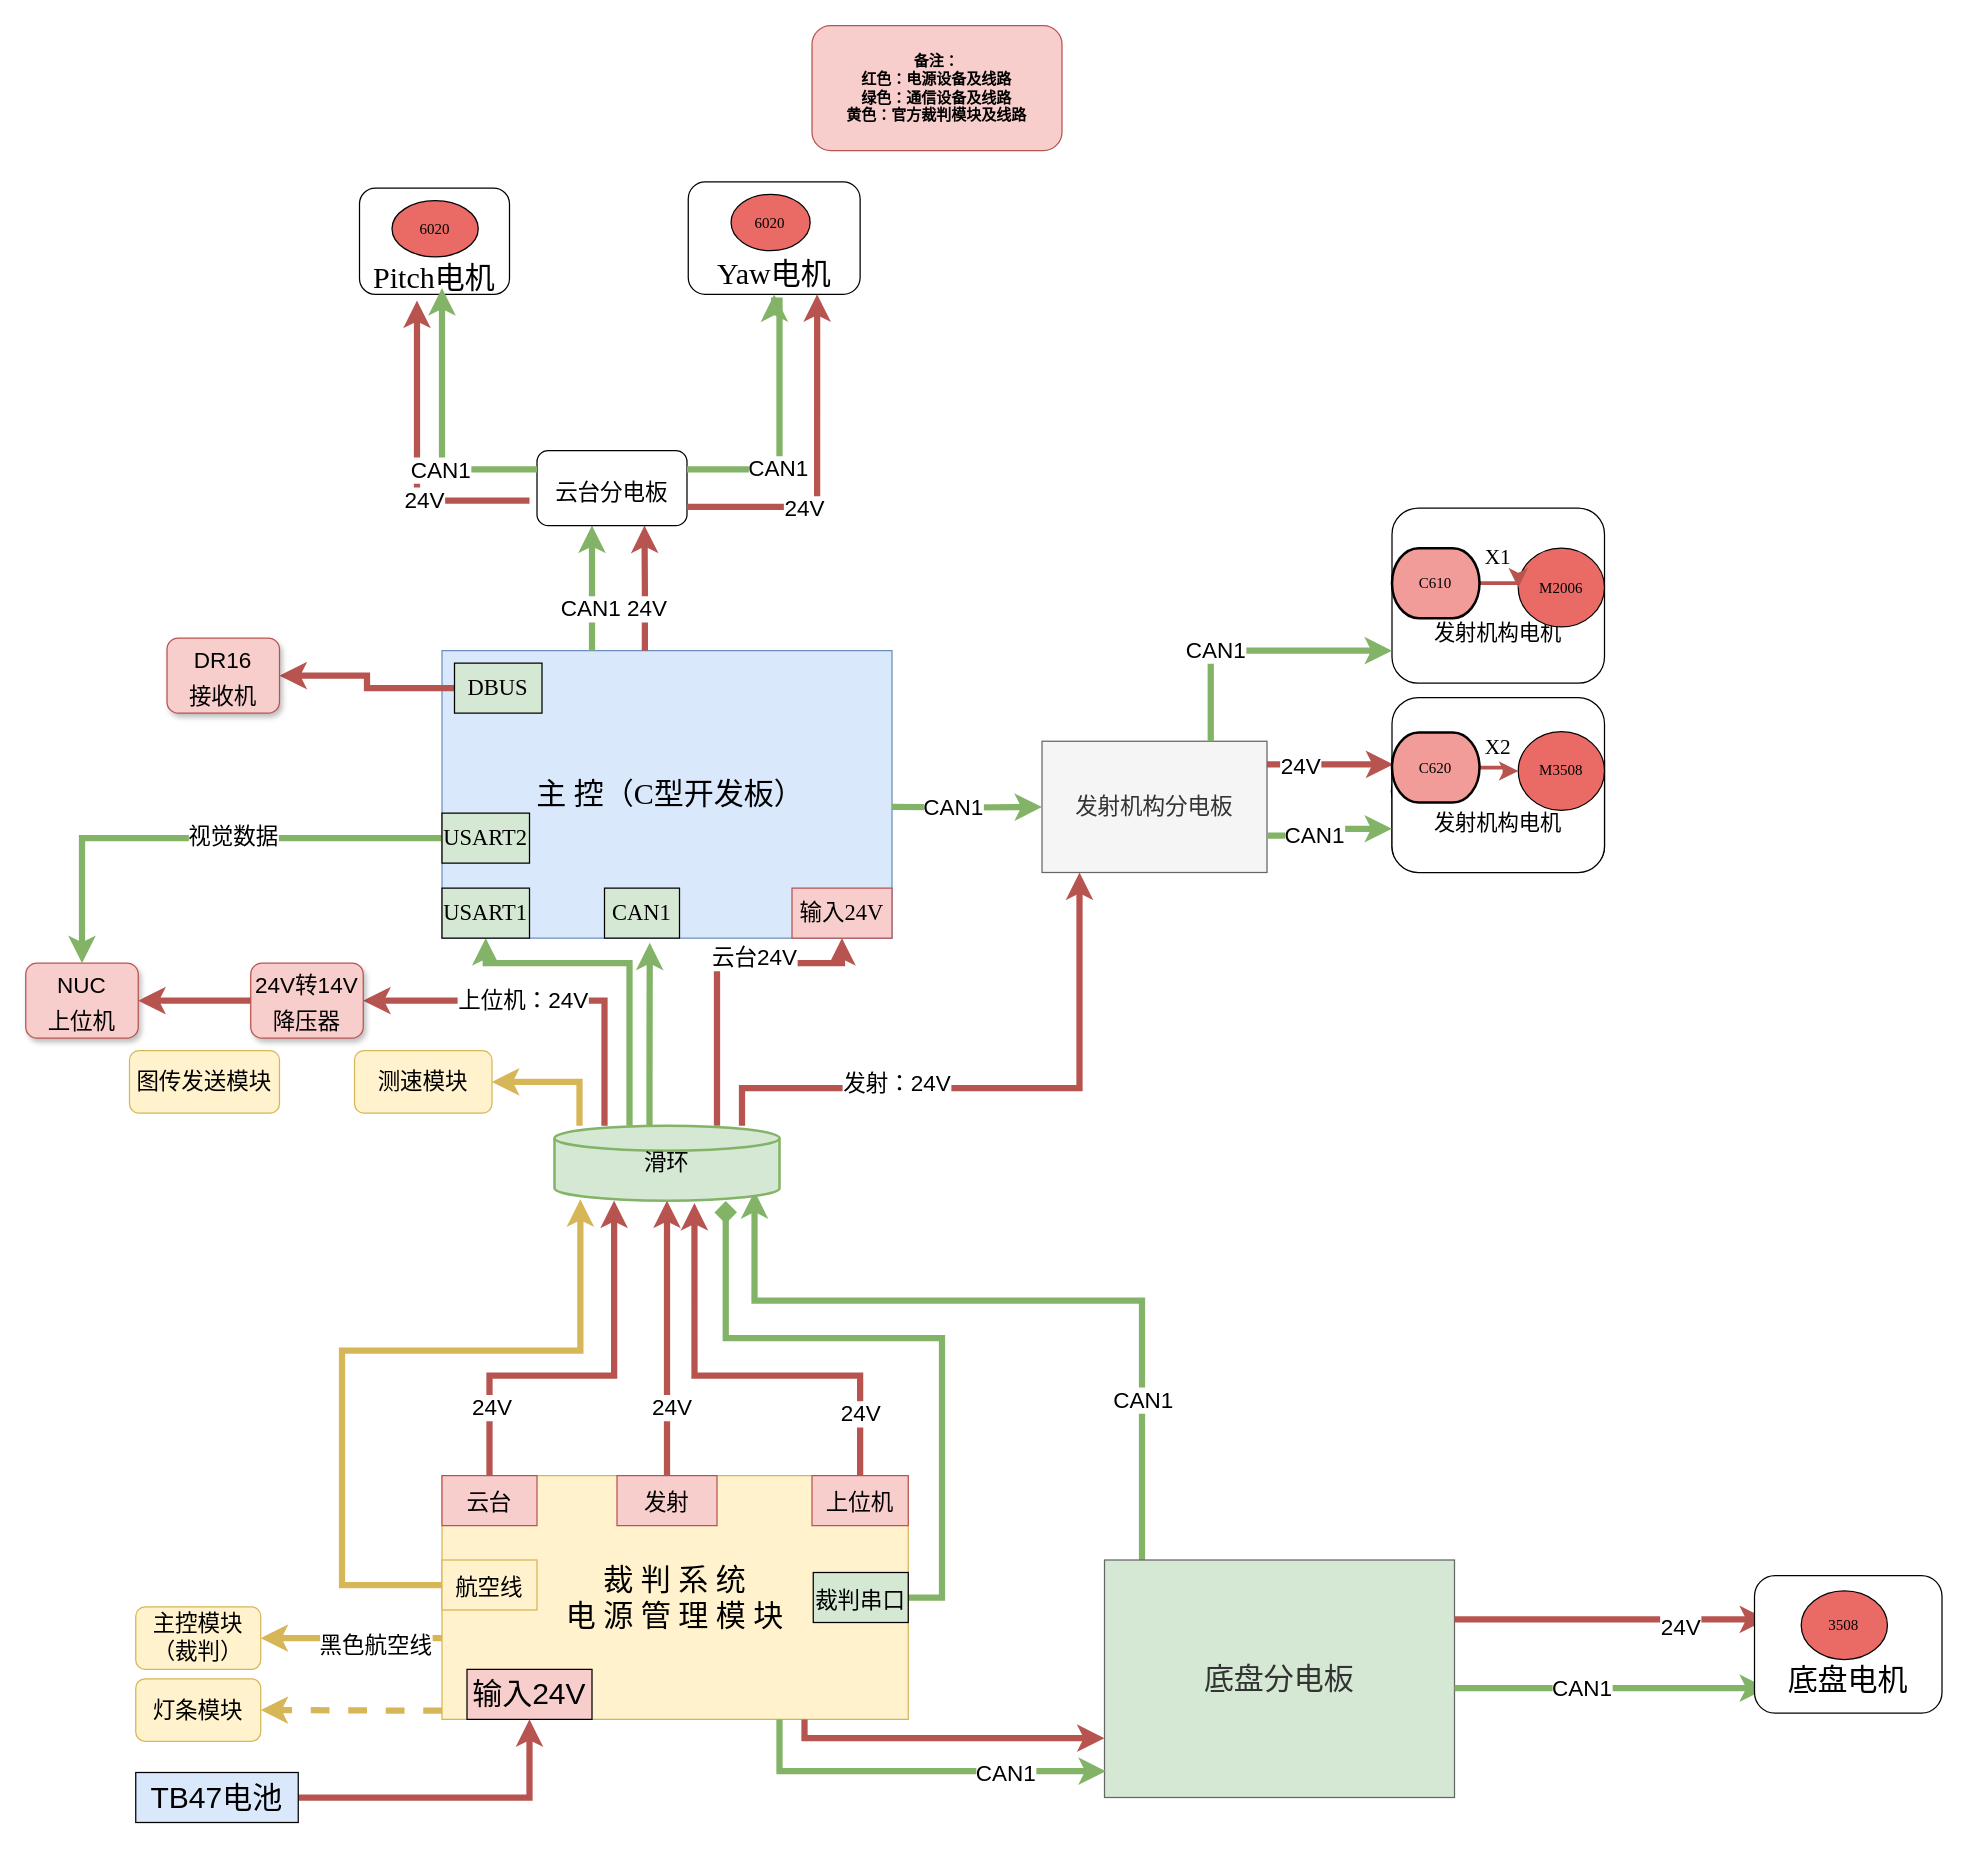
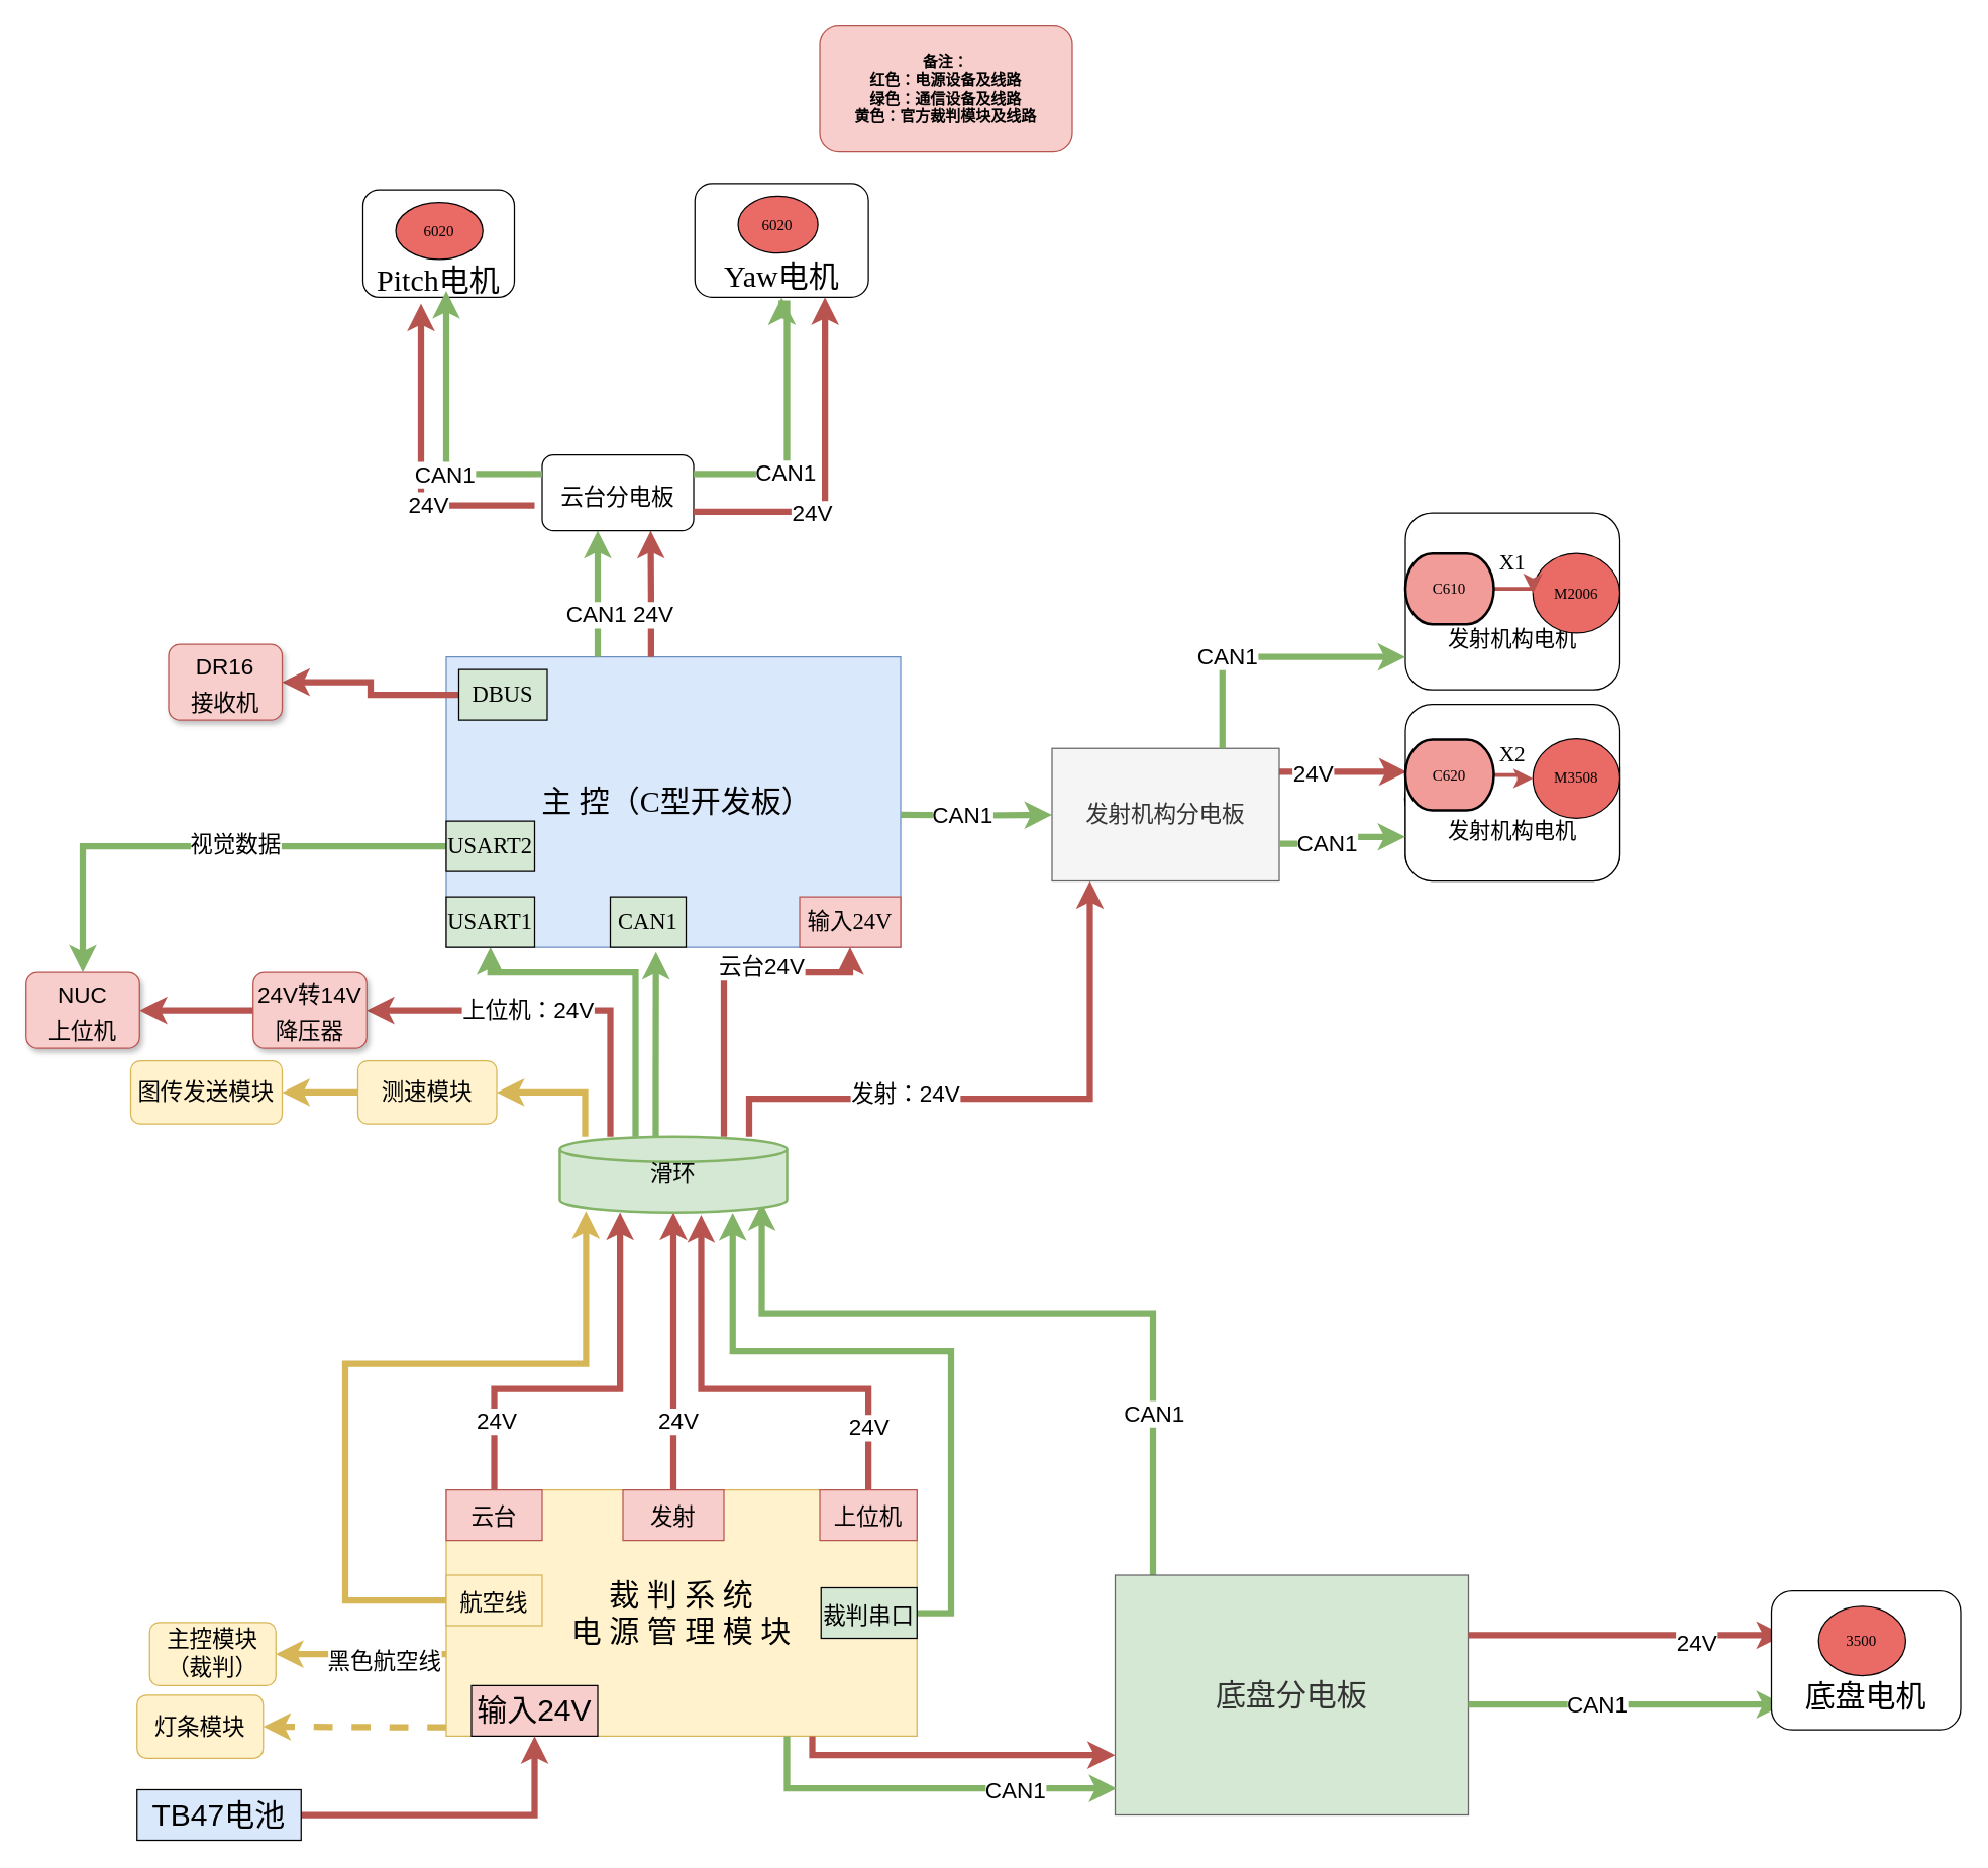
+ <mxCell id="48" style="edgeStyle=orthogonalEdgeStyle;rounded=0;orthogonalLoop=1;jettySize=auto;html=1;entryX=1;entryY=0.5;entryDx=0;entryDy=0;fontSize=18;fillColor=#fff2cc;strokeColor=#d6b656;strokeWidth=5;" parent="1" source="49" target="50" edge="1"><mxGeometry relative="1" as="geometry" /></mxCell>
- <mxCell id="43" style="edgeStyle=orthogonalEdgeStyle;rounded=0;orthogonalLoop=1;jettySize=auto;html=1;entryX=0.761;entryY=1.006;entryDx=0;entryDy=0;entryPerimeter=0;fontSize=18;strokeWidth=5;fillColor=#d5e8d4;strokeColor=#82b366;endArrow=diamond;" parent="1" source="44" target="33" edge="1"><mxGeometry relative="1" as="geometry"><Array as="points"><mxPoint x="753" y="1278" /><mxPoint x="753" y="1070" /><mxPoint x="580" y="1070" /></Array></mxGeometry></mxCell>
+ <mxCell id="43" style="edgeStyle=orthogonalEdgeStyle;rounded=0;orthogonalLoop=1;jettySize=auto;html=1;entryX=0.761;entryY=1.006;entryDx=0;entryDy=0;entryPerimeter=0;fontSize=18;strokeWidth=5;fillColor=#d5e8d4;strokeColor=#82b366;" parent="1" source="44" target="33" edge="1"><mxGeometry relative="1" as="geometry"><Array as="points"><mxPoint x="753" y="1278" /><mxPoint x="753" y="1070" /><mxPoint x="580" y="1070" /></Array></mxGeometry></mxCell>
- <mxCell id="93" value="3508" style="ellipse;whiteSpace=wrap;html=1;fontFamily=Times New Roman;fillColor=#EA6B66;" parent="91" vertex="1"><mxGeometry x="37.364" y="12.222" width="69" height="55.0" as="geometry" /></mxCell>
+ <mxCell id="93" value="3500" style="ellipse;whiteSpace=wrap;html=1;fontFamily=Times New Roman;fillColor=#EA6B66;" parent="91" vertex="1"><mxGeometry x="37.364" y="12.222" width="69" height="55.0" as="geometry" /></mxCell>
- <mxCell id="17" value="&lt;font style=&quot;font-size: 18px&quot;&gt;主控模块（裁判）&lt;/font&gt;" style="rounded=1;whiteSpace=wrap;html=1;fontFamily=Times New Roman;fontSize=12;fillColor=#fff2cc;strokeColor=#d6b656;" parent="1" vertex="1"><mxGeometry x="108" y="1285" width="100" height="50" as="geometry" /></mxCell>
+ <mxCell id="17" value="&lt;font style=&quot;font-size: 18px&quot;&gt;主控模块（裁判）&lt;/font&gt;" style="rounded=1;whiteSpace=wrap;html=1;fontFamily=Times New Roman;fontSize=12;fillColor=#fff2cc;strokeColor=#d6b656;" parent="1" vertex="1"><mxGeometry x="118" y="1285" width="100" height="50" as="geometry" /></mxCell>
